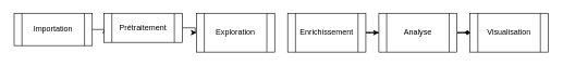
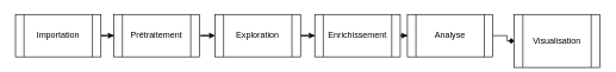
- <mxCell id="5" value="Prétraitement" style="shape=process;whiteSpace=wrap;html=1;backgroundOutline=1;" vertex="1" parent="1"><mxGeometry x="158" y="20" width="120" height="45" as="geometry" /></mxCell>
+ <mxCell id="5" value="Prétraitement" style="shape=process;whiteSpace=wrap;html=1;backgroundOutline=1;" vertex="1" parent="1"><mxGeometry x="158" y="20" width="120" height="60" as="geometry" /></mxCell>
- <mxCell id="3" value="Importation" style="shape=process;whiteSpace=wrap;html=1;backgroundOutline=1;" vertex="1" parent="1"><mxGeometry x="20" y="20" width="120" height="50" as="geometry" /></mxCell>
+ <mxCell id="3" value="Importation" style="shape=process;whiteSpace=wrap;html=1;backgroundOutline=1;" vertex="1" parent="1"><mxGeometry y="20" width="120" height="60" as="geometry" x="20" /></mxCell>
+ <mxCell id="6" value="" style="edgeStyle=orthogonalEdgeStyle;rounded=0;orthogonalLoop=1;jettySize=auto;html=1;" edge="1" parent="1" source="7" target="9"><mxGeometry relative="1" as="geometry" /></mxCell>
- <mxCell id="11" value="Analyse" style="shape=process;whiteSpace=wrap;html=1;backgroundOutline=1;" vertex="1" parent="1"><mxGeometry x="580" y="20" width="120" height="60" as="geometry" /></mxCell>
+ <mxCell id="11" value="Analyse" style="shape=process;whiteSpace=wrap;html=1;backgroundOutline=1;" vertex="1" parent="1"><mxGeometry x="570" y="20" width="120" height="60" as="geometry" /></mxCell>
- <mxCell id="12" value="Visualisation" style="shape=process;whiteSpace=wrap;html=1;backgroundOutline=1;" vertex="1" parent="1"><mxGeometry x="720" y="20" width="120" height="60" as="geometry" /></mxCell>
+ <mxCell id="12" value="Visualisation" style="shape=process;whiteSpace=wrap;html=1;backgroundOutline=1;" vertex="1" parent="1"><mxGeometry x="720" y="20" width="120" height="75" as="geometry" /></mxCell>
